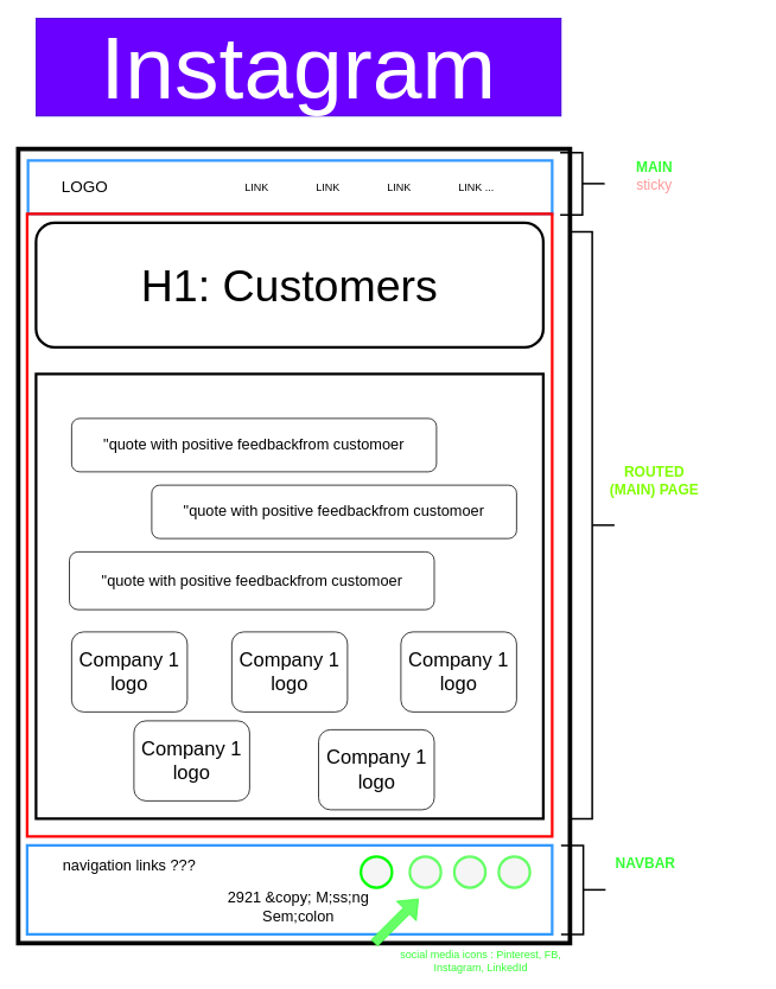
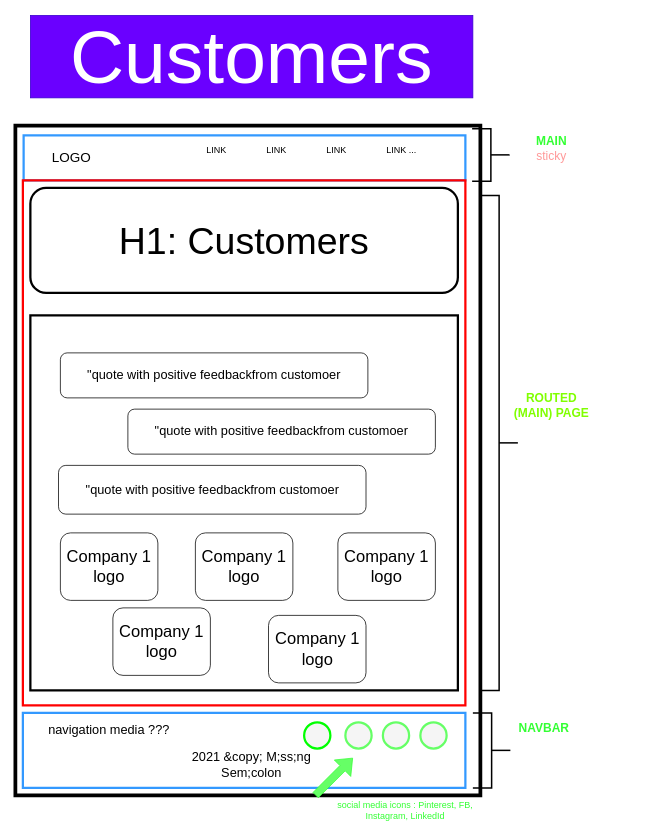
- <mxCell id="24" value="&lt;font style=&quot;font-size: 100px&quot;&gt;Instagram&lt;/font&gt;" style="text;html=1;strokeColor=#3700CC;fillColor=#6a00ff;align=center;verticalAlign=middle;whiteSpace=wrap;rounded=0;fontColor=#ffffff;" parent="1" vertex="1"><mxGeometry x="40" y="20" width="590" height="110" as="geometry" /></mxCell>
+ <mxCell id="24" value="&lt;font style=&quot;font-size: 100px&quot;&gt;Customers&lt;/font&gt;" style="text;html=1;strokeColor=#3700CC;fillColor=#6a00ff;align=center;verticalAlign=middle;whiteSpace=wrap;rounded=0;fontColor=#ffffff;" parent="1" vertex="1"><mxGeometry x="40" y="20" width="590" height="110" as="geometry" /></mxCell>
- <mxCell id="13" value="LINK&lt;span style=&quot;white-space: pre&quot;&gt;&#09;&lt;/span&gt;&lt;span style=&quot;white-space: pre&quot;&gt;&#09;&lt;/span&gt;LINK&lt;span style=&quot;white-space: pre&quot;&gt;&#09;&lt;/span&gt;&lt;span style=&quot;white-space: pre&quot;&gt;&#09;&lt;/span&gt;LINK&lt;span style=&quot;white-space: pre&quot;&gt;&#09;&lt;/span&gt;&lt;span style=&quot;white-space: pre&quot;&gt;&#09;&lt;/span&gt;LINK ..." style="text;html=1;strokeColor=none;fillColor=none;align=center;verticalAlign=middle;whiteSpace=wrap;rounded=0;" parent="1" vertex="1"><mxGeometry x="260" y="200" width="310" height="20" as="geometry" /></mxCell>
+ <mxCell id="13" value="LINK&lt;span style=&quot;white-space: pre&quot;&gt;&#09;&lt;/span&gt;&lt;span style=&quot;white-space: pre&quot;&gt;&#09;&lt;/span&gt;LINK&lt;span style=&quot;white-space: pre&quot;&gt;&#09;&lt;/span&gt;&lt;span style=&quot;white-space: pre&quot;&gt;&#09;&lt;/span&gt;LINK&lt;span style=&quot;white-space: pre&quot;&gt;&#09;&lt;/span&gt;&lt;span style=&quot;white-space: pre&quot;&gt;&#09;&lt;/span&gt;LINK ..." style="text;html=1;strokeColor=none;fillColor=none;align=center;verticalAlign=middle;whiteSpace=wrap;rounded=0;" parent="1" vertex="1"><mxGeometry x="260" y="190" width="310" height="20" as="geometry" /></mxCell>
- <mxCell id="22" value="&lt;font style=&quot;font-size: 17px&quot;&gt;navigation links ???&lt;/font&gt;" style="text;html=1;strokeColor=none;fillColor=none;align=center;verticalAlign=middle;whiteSpace=wrap;rounded=0;" parent="1" vertex="1"><mxGeometry x="50" y="962.5" width="190" height="20" as="geometry" /></mxCell>
+ <mxCell id="22" value="&lt;font style=&quot;font-size: 17px&quot;&gt;navigation media ???&lt;/font&gt;" style="text;html=1;strokeColor=none;fillColor=none;align=center;verticalAlign=middle;whiteSpace=wrap;rounded=0;" parent="1" vertex="1"><mxGeometry x="50" y="962.5" width="190" height="20" as="geometry" /></mxCell>
- <mxCell id="19" value="&lt;font style=&quot;font-size: 17px&quot;&gt;2921 &amp;amp;copy; M;ss;ng Sem;colon&lt;/font&gt;" style="text;html=1;strokeColor=none;fillColor=none;align=center;verticalAlign=middle;whiteSpace=wrap;rounded=0;" parent="1" vertex="1"><mxGeometry x="240" y="1010" width="190" height="20" as="geometry" /></mxCell>
+ <mxCell id="19" value="&lt;font style=&quot;font-size: 17px&quot;&gt;2021 &amp;amp;copy; M;ss;ng Sem;colon&lt;/font&gt;" style="text;html=1;strokeColor=none;fillColor=none;align=center;verticalAlign=middle;whiteSpace=wrap;rounded=0;" parent="1" vertex="1"><mxGeometry x="240" y="1010" width="190" height="20" as="geometry" /></mxCell>
